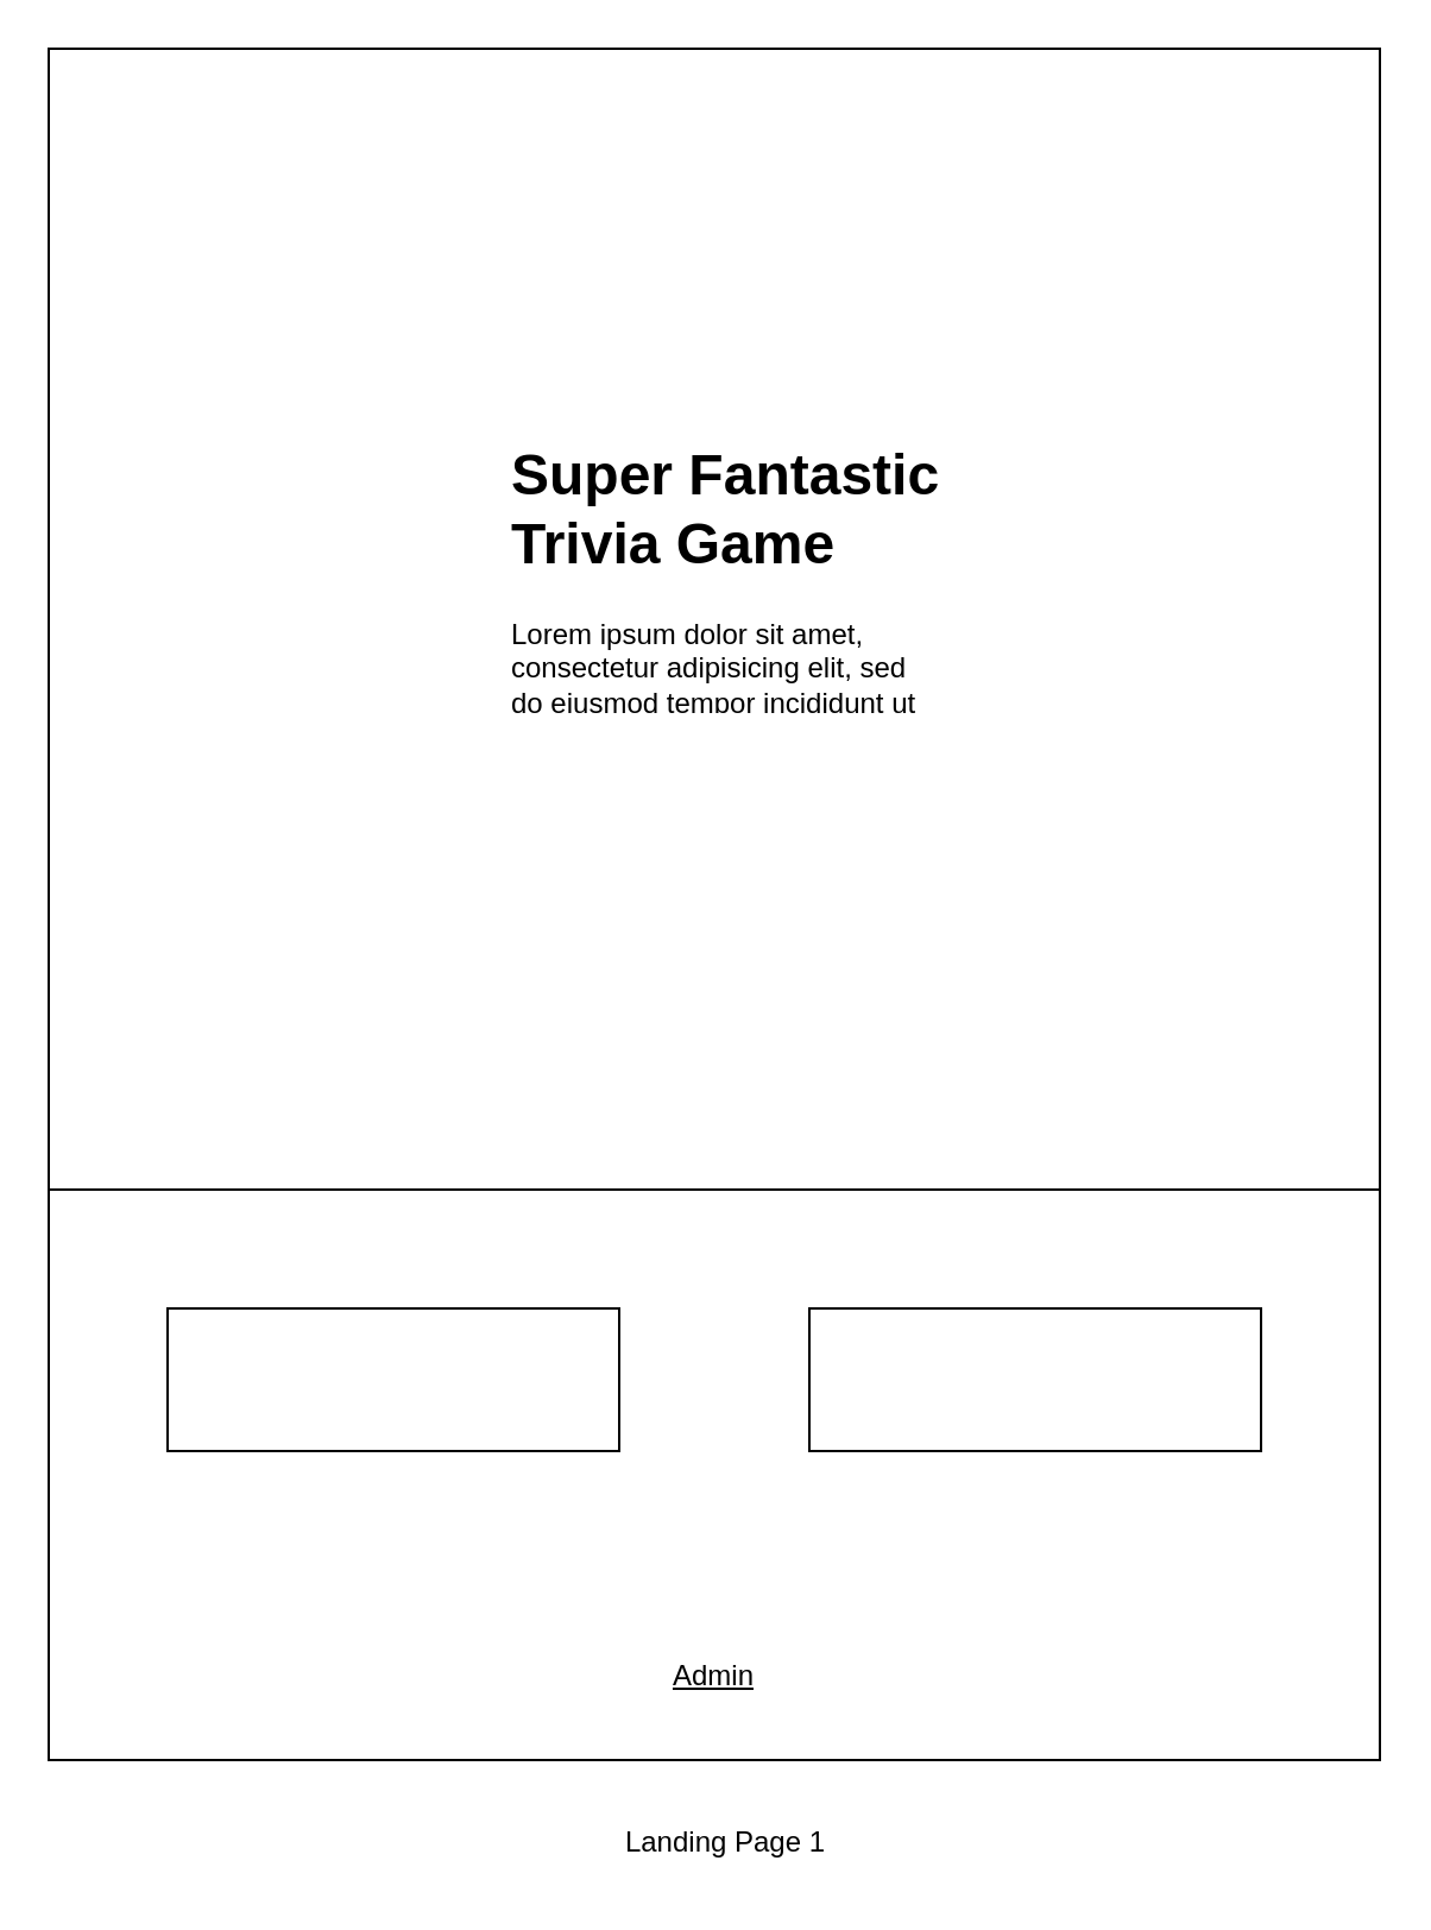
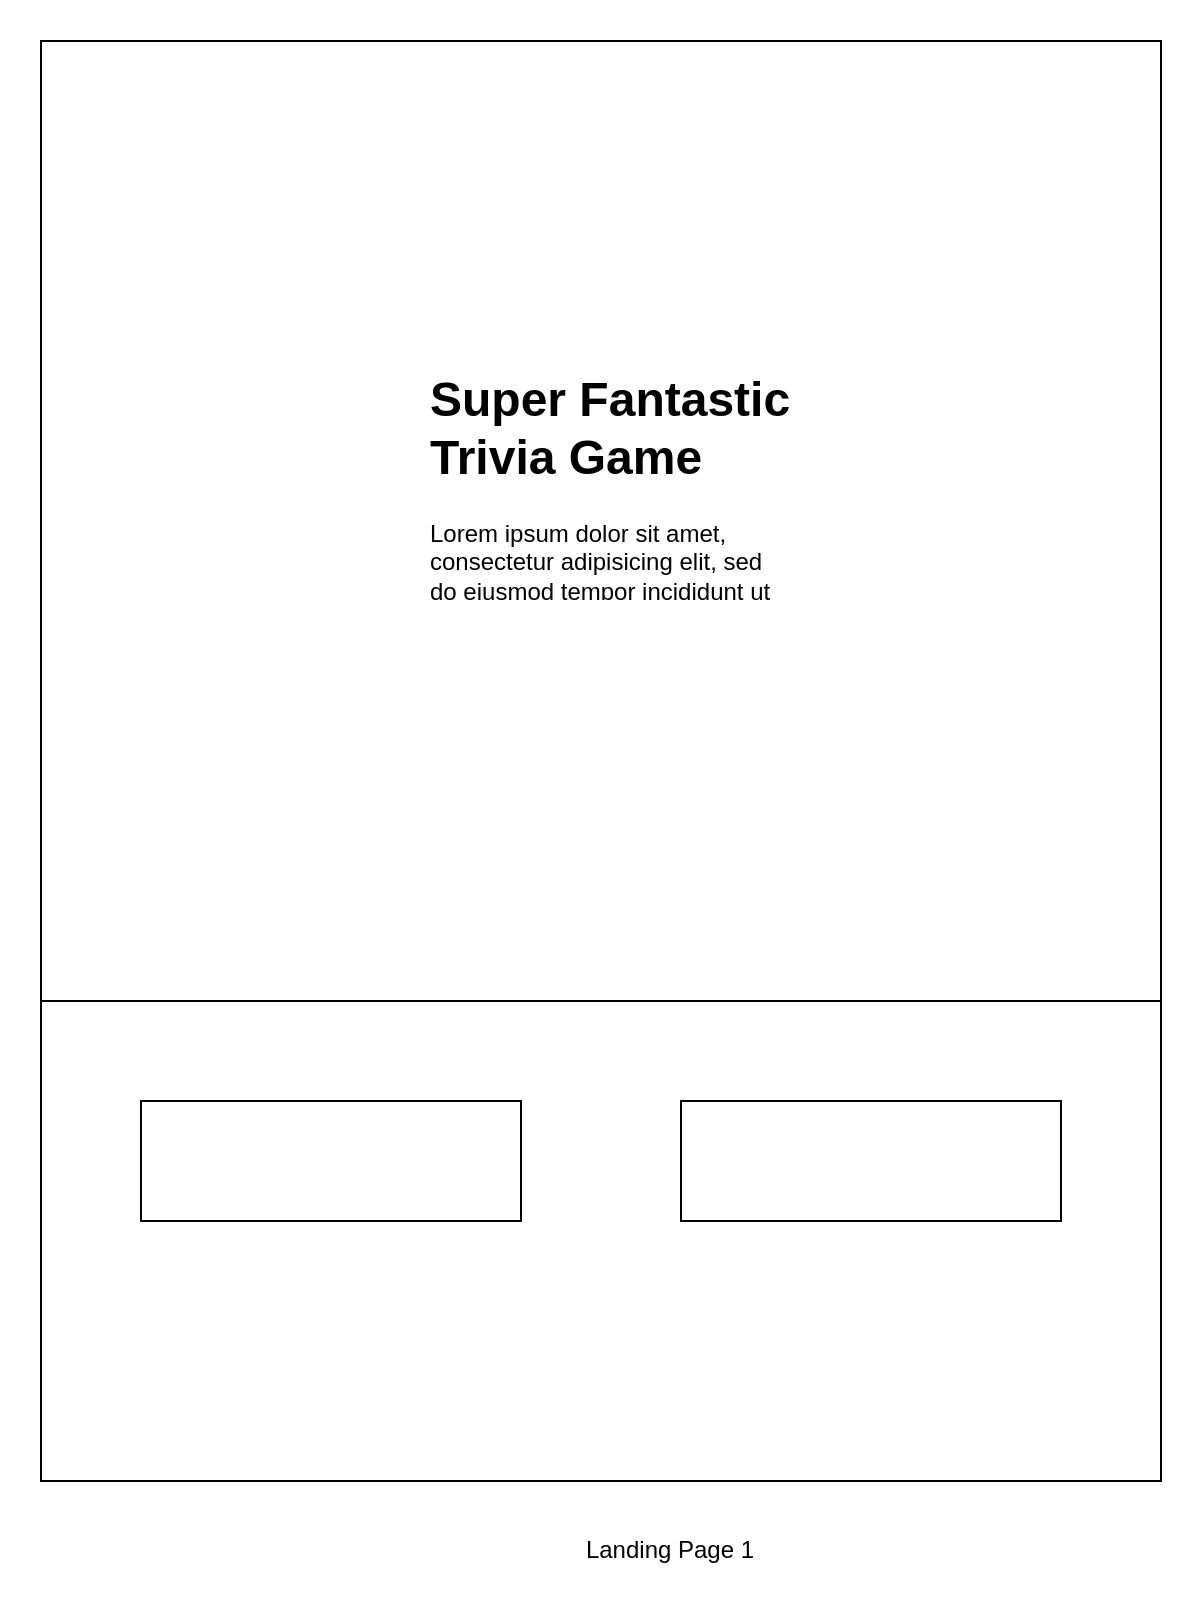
- <mxCell id="6" value="&lt;u&gt;Admin&lt;/u&gt;" style="text;html=1;strokeColor=none;fillColor=none;align=center;verticalAlign=middle;whiteSpace=wrap;rounded=0;" parent="1" vertex="1"><mxGeometry x="270" y="690" width="60" height="30" as="geometry" /></mxCell>
- <mxCell id="8" value="Landing Page 1" style="text;html=1;strokeColor=none;fillColor=none;align=center;verticalAlign=middle;whiteSpace=wrap;rounded=0;" vertex="1" parent="1"><mxGeometry x="240" y="760" width="130" height="30" as="geometry" /></mxCell>
+ <mxCell id="8" value="Landing Page 1" style="text;html=1;strokeColor=none;fillColor=none;align=center;verticalAlign=middle;whiteSpace=wrap;rounded=0;" vertex="1" parent="1"><mxGeometry x="270" y="760" width="130" height="30" as="geometry" /></mxCell>
